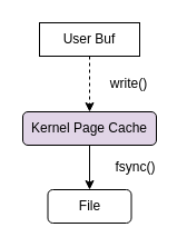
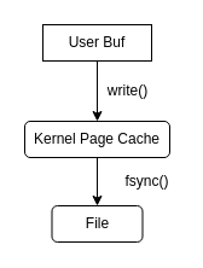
- <mxCell id="2" style="edgeStyle=orthogonalEdgeStyle;rounded=0;orthogonalLoop=1;jettySize=auto;html=1;exitX=0.5;exitY=1;exitDx=0;exitDy=0;dashed=1;" edge="1" parent="1" source="3" target="6"><mxGeometry relative="1" as="geometry" /></mxCell>
+ <mxCell id="2" style="edgeStyle=orthogonalEdgeStyle;rounded=0;orthogonalLoop=1;jettySize=auto;html=1;exitX=0.5;exitY=1;exitDx=0;exitDy=0;" edge="1" parent="1" source="3" target="6"><mxGeometry relative="1" as="geometry" /></mxCell>
- <mxCell id="7" value="write()" style="text;html=1;align=center;verticalAlign=middle;resizable=0;points=[];autosize=1;" vertex="1" parent="1"><mxGeometry x="90" y="65" width="50" height="20" as="geometry" /></mxCell>
+ <mxCell id="7" value="write()" style="text;html=1;align=center;verticalAlign=middle;resizable=0;points=[];autosize=1;" vertex="1" parent="1"><mxGeometry x="80" y="65" width="50" height="20" as="geometry" /></mxCell>
- <mxCell id="6" value="Kernel Page Cache" style="rounded=1;whiteSpace=wrap;html=1;fillColor=#e1d5e7;" vertex="1" parent="1"><mxGeometry x="20" y="100" width="120" height="30" as="geometry" /></mxCell>
+ <mxCell id="6" value="Kernel Page Cache" style="rounded=1;whiteSpace=wrap;html=1;" vertex="1" parent="1"><mxGeometry x="20" y="100" width="120" height="30" as="geometry" /></mxCell>
